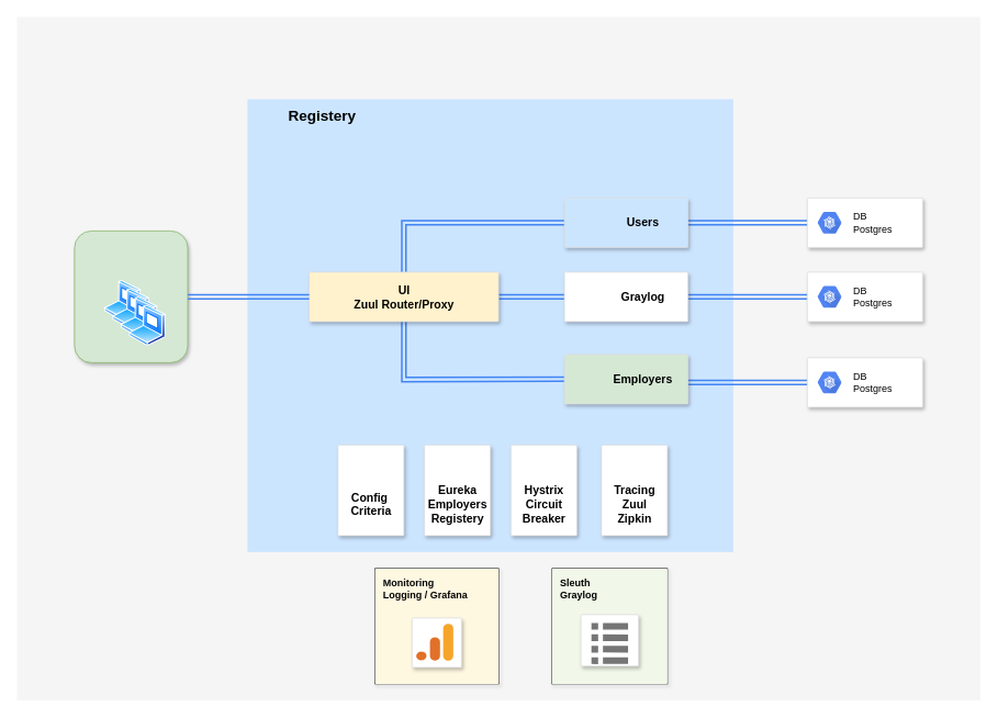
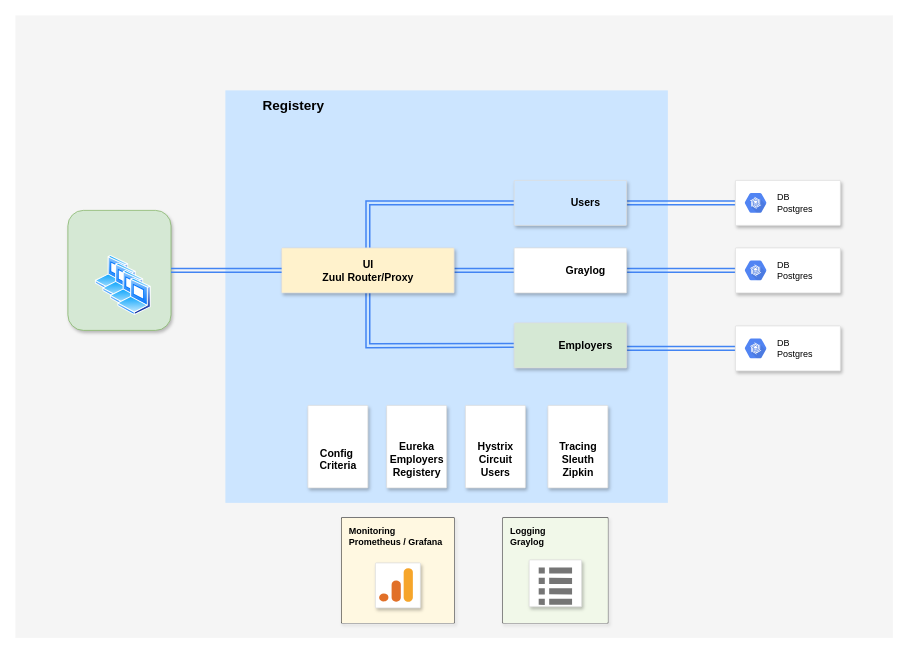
- <mxCell id="50" value="&lt;blockquote style=&quot;margin: 0 0 0 40px ; border: none ; padding: 0px&quot;&gt;&lt;/blockquote&gt;&lt;b&gt;&lt;font style=&quot;font-size: 14px&quot; color=&quot;#000000&quot;&gt;&lt;br&gt;&lt;br&gt;Hystrix&lt;br&gt;Circuit&lt;br&gt;Breaker&lt;br&gt;&lt;/font&gt;&lt;/b&gt;" style="strokeColor=#dddddd;fillColor=#ffffff;shadow=1;strokeWidth=1;rounded=1;absoluteArcSize=1;arcSize=2;fontSize=10;fontColor=#9E9E9E;align=center;html=1;" vertex="1" parent="49"><mxGeometry width="80" height="110" as="geometry" /></mxCell>
+ <mxCell id="50" value="&lt;blockquote style=&quot;margin: 0 0 0 40px ; border: none ; padding: 0px&quot;&gt;&lt;/blockquote&gt;&lt;b&gt;&lt;font style=&quot;font-size: 14px&quot; color=&quot;#000000&quot;&gt;&lt;br&gt;&lt;br&gt;Hystrix&lt;br&gt;Circuit&lt;br&gt;Users&lt;br&gt;&lt;/font&gt;&lt;/b&gt;" style="strokeColor=#dddddd;fillColor=#ffffff;shadow=1;strokeWidth=1;rounded=1;absoluteArcSize=1;arcSize=2;fontSize=10;fontColor=#9E9E9E;align=center;html=1;" vertex="1" parent="49"><mxGeometry width="80" height="110" as="geometry" /></mxCell>
- <mxCell id="53" value="&lt;blockquote style=&quot;margin: 0 0 0 40px ; border: none ; padding: 0px&quot;&gt;&lt;/blockquote&gt;&lt;b&gt;&lt;font style=&quot;font-size: 14px&quot; color=&quot;#000000&quot;&gt;&lt;br&gt;&lt;br&gt;Tracing&lt;br&gt;Zuul&lt;br&gt;Zipkin&lt;br&gt;&lt;/font&gt;&lt;/b&gt;" style="strokeColor=#dddddd;fillColor=#ffffff;shadow=1;strokeWidth=1;rounded=1;absoluteArcSize=1;arcSize=2;fontSize=10;fontColor=#9E9E9E;align=center;html=1;" vertex="1" parent="52"><mxGeometry width="80" height="110" as="geometry" /></mxCell>
+ <mxCell id="53" value="&lt;blockquote style=&quot;margin: 0 0 0 40px ; border: none ; padding: 0px&quot;&gt;&lt;/blockquote&gt;&lt;b&gt;&lt;font style=&quot;font-size: 14px&quot; color=&quot;#000000&quot;&gt;&lt;br&gt;&lt;br&gt;Tracing&lt;br&gt;Sleuth&lt;br&gt;Zipkin&lt;br&gt;&lt;/font&gt;&lt;/b&gt;" style="strokeColor=#dddddd;fillColor=#ffffff;shadow=1;strokeWidth=1;rounded=1;absoluteArcSize=1;arcSize=2;fontSize=10;fontColor=#9E9E9E;align=center;html=1;" vertex="1" parent="52"><mxGeometry width="80" height="110" as="geometry" /></mxCell>
- <mxCell id="39" value="&lt;font color=&quot;#000000&quot;&gt;&lt;b&gt;Monitoring&lt;br&gt;Logging / Grafana&lt;/b&gt;&lt;/font&gt;" style="rounded=1;absoluteArcSize=1;arcSize=2;html=1;strokeColor=none;gradientColor=none;shadow=0;dashed=0;strokeColor=none;fontSize=12;fontColor=#9E9E9E;align=left;verticalAlign=top;spacing=10;spacingTop=-4;fillColor=#FFF8E1;" parent="38" vertex="1"><mxGeometry width="150" height="140" as="geometry" /></mxCell>
+ <mxCell id="39" value="&lt;font color=&quot;#000000&quot;&gt;&lt;b&gt;Monitoring&lt;br&gt;Prometheus / Grafana&lt;/b&gt;&lt;/font&gt;" style="rounded=1;absoluteArcSize=1;arcSize=2;html=1;strokeColor=none;gradientColor=none;shadow=0;dashed=0;strokeColor=none;fontSize=12;fontColor=#9E9E9E;align=left;verticalAlign=top;spacing=10;spacingTop=-4;fillColor=#FFF8E1;" parent="38" vertex="1"><mxGeometry width="150" height="140" as="geometry" /></mxCell>
- <mxCell id="29" value="&lt;font color=&quot;#000000&quot;&gt;&lt;b&gt;Sleuth&lt;br&gt;Graylog&lt;/b&gt;&lt;/font&gt;" style="rounded=1;absoluteArcSize=1;arcSize=2;html=1;strokeColor=none;gradientColor=none;shadow=0;dashed=0;strokeColor=none;fontSize=12;fontColor=#9E9E9E;align=left;verticalAlign=top;spacing=10;spacingTop=-4;fillColor=#F1F8E9;" parent="28" vertex="1"><mxGeometry width="140" height="140" as="geometry" /></mxCell>
+ <mxCell id="29" value="&lt;font color=&quot;#000000&quot;&gt;&lt;b&gt;Logging&lt;br&gt;Graylog&lt;/b&gt;&lt;/font&gt;" style="rounded=1;absoluteArcSize=1;arcSize=2;html=1;strokeColor=none;gradientColor=none;shadow=0;dashed=0;strokeColor=none;fontSize=12;fontColor=#9E9E9E;align=left;verticalAlign=top;spacing=10;spacingTop=-4;fillColor=#F1F8E9;" parent="28" vertex="1"><mxGeometry width="140" height="140" as="geometry" /></mxCell>
